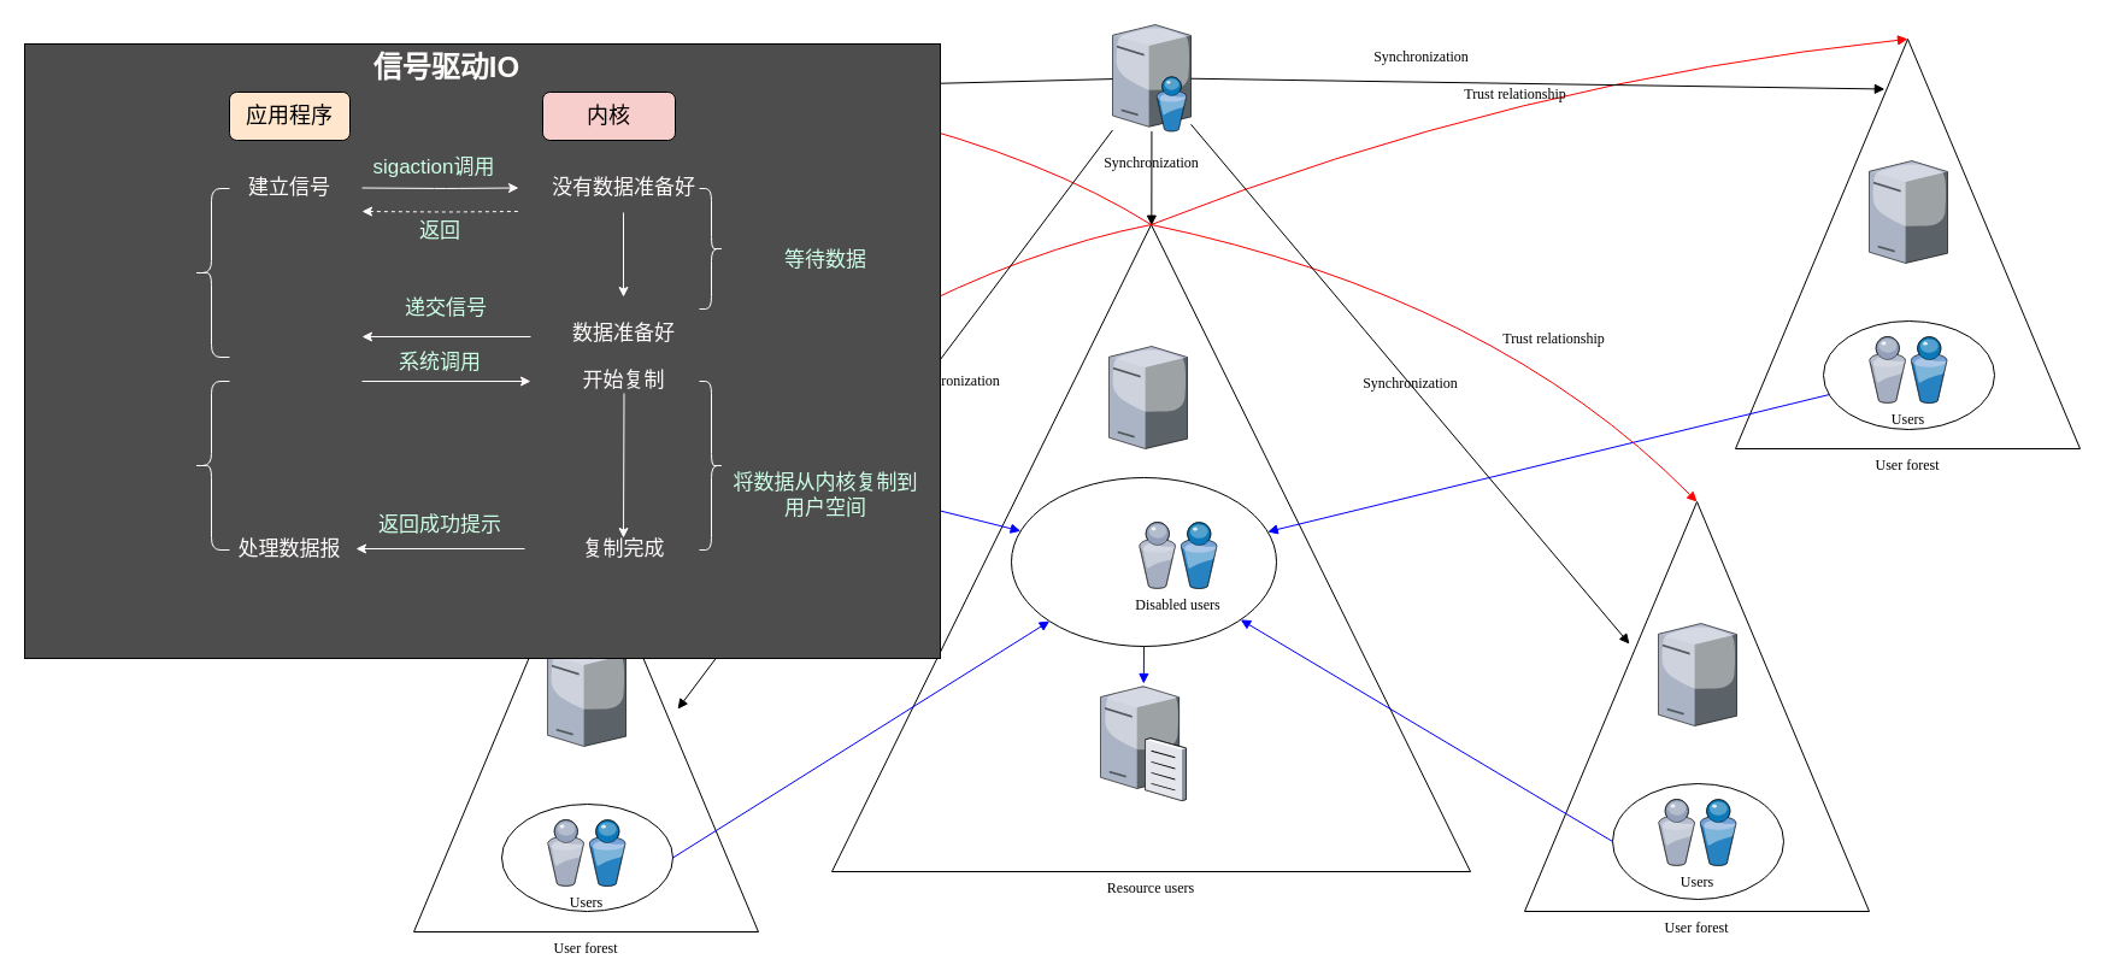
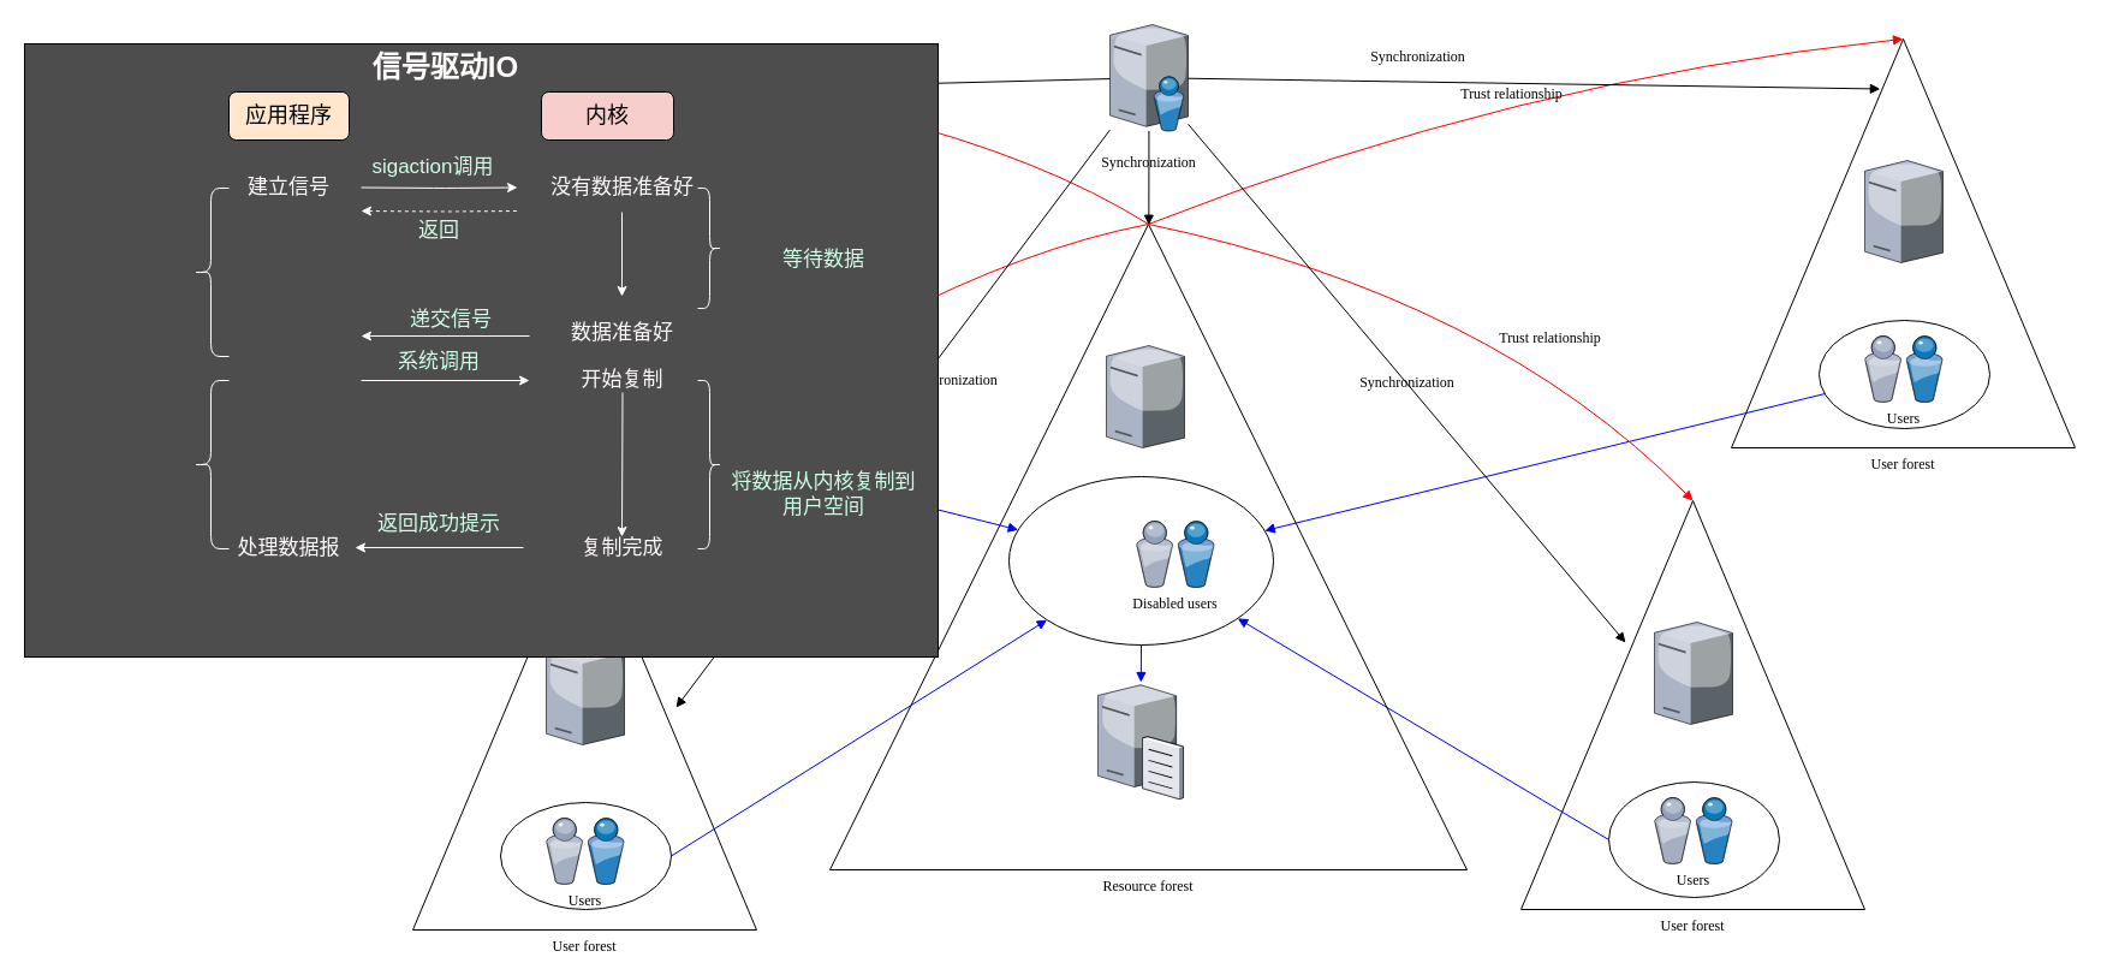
- <mxCell id="58" value="&lt;font color=&quot;#ccffe6&quot;&gt;&lt;span style=&quot;font-size: 17px&quot;&gt;递交信号&lt;/span&gt;&lt;/font&gt;" style="text;html=1;strokeColor=none;fillColor=none;align=center;verticalAlign=middle;whiteSpace=wrap;rounded=0;" vertex="1" parent="1"><mxGeometry x="310" y="246" width="120" height="20" as="geometry" /></mxCell>
+ <mxCell id="58" value="&lt;font color=&quot;#ccffe6&quot;&gt;&lt;span style=&quot;font-size: 17px&quot;&gt;递交信号&lt;/span&gt;&lt;/font&gt;" style="text;html=1;strokeColor=none;fillColor=none;align=center;verticalAlign=middle;whiteSpace=wrap;rounded=0;" vertex="1" parent="1"><mxGeometry x="315" y="256" width="120" height="20" as="geometry" /></mxCell>
- <mxCell id="2" value="Resource users" style="triangle;whiteSpace=wrap;html=1;rounded=0;shadow=0;comic=0;strokeWidth=1;fontFamily=Verdana;direction=north;labelPosition=center;verticalLabelPosition=bottom;align=center;verticalAlign=top;" parent="1" vertex="1"><mxGeometry x="690" y="186" width="530" height="537" as="geometry" /></mxCell>
+ <mxCell id="2" value="Resource forest" style="triangle;whiteSpace=wrap;html=1;rounded=0;shadow=0;comic=0;strokeWidth=1;fontFamily=Verdana;direction=north;labelPosition=center;verticalLabelPosition=bottom;align=center;verticalAlign=top;" parent="1" vertex="1"><mxGeometry x="690" y="186" width="530" height="537" as="geometry" /></mxCell>
